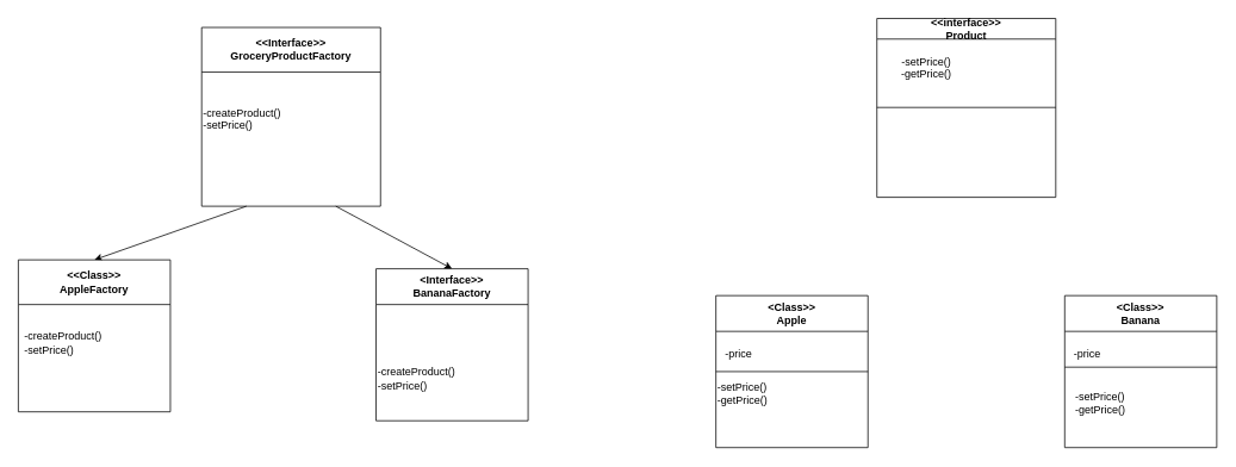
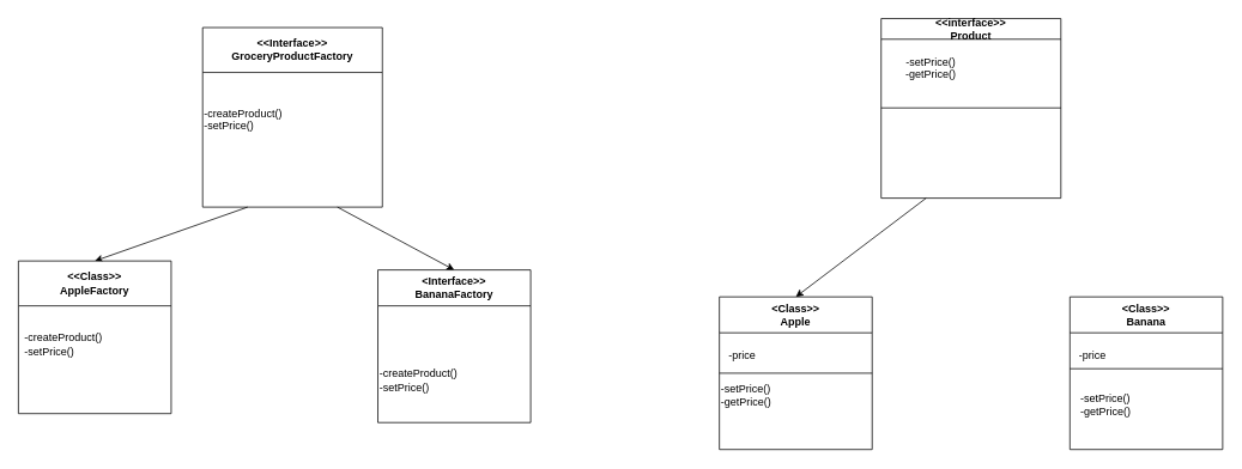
+ <mxCell id="13" value="" style="endArrow=classic;html=1;rounded=0;exitX=0.25;exitY=1;exitDx=0;exitDy=0;entryX=0.5;entryY=0;entryDx=0;entryDy=0;" edge="1" parent="1" source="9" target="14"><mxGeometry width="50" height="50" relative="1" as="geometry"><mxPoint x="880" y="-30" as="sourcePoint" /><mxPoint x="880" y="320" as="targetPoint" /></mxGeometry></mxCell>
